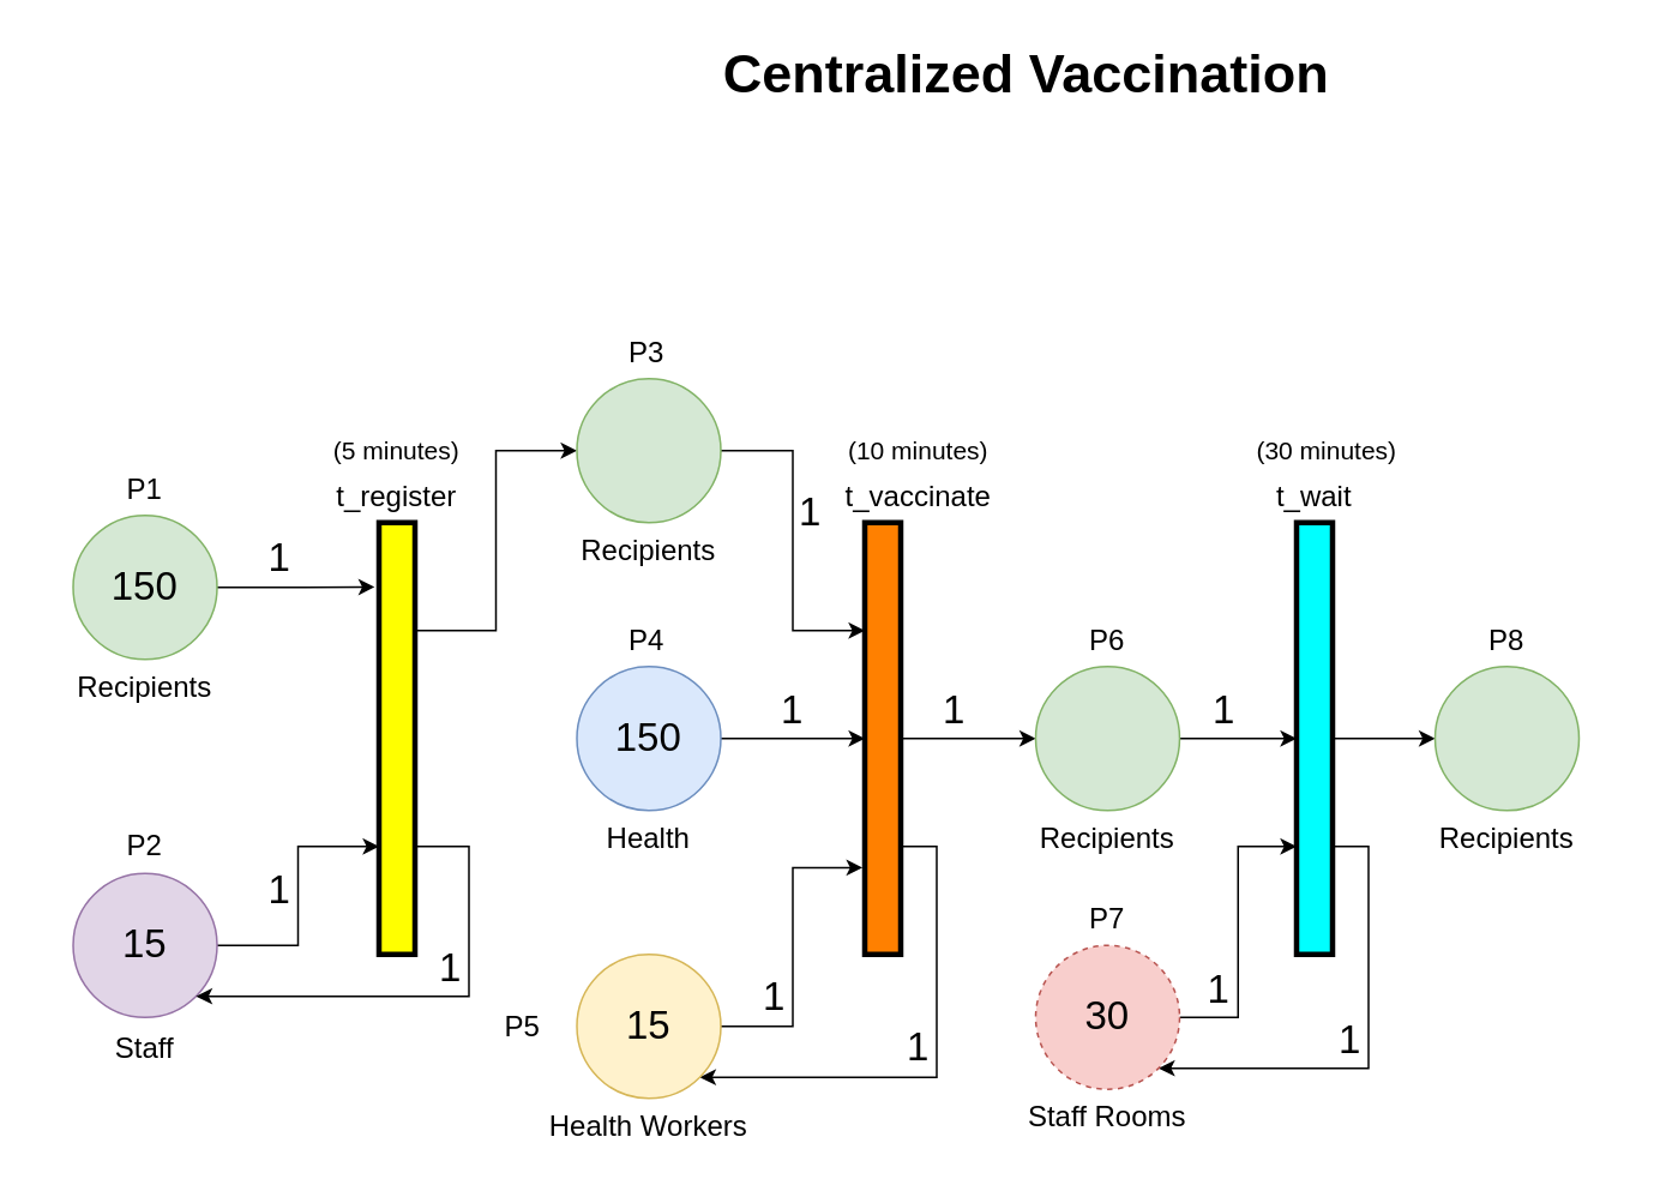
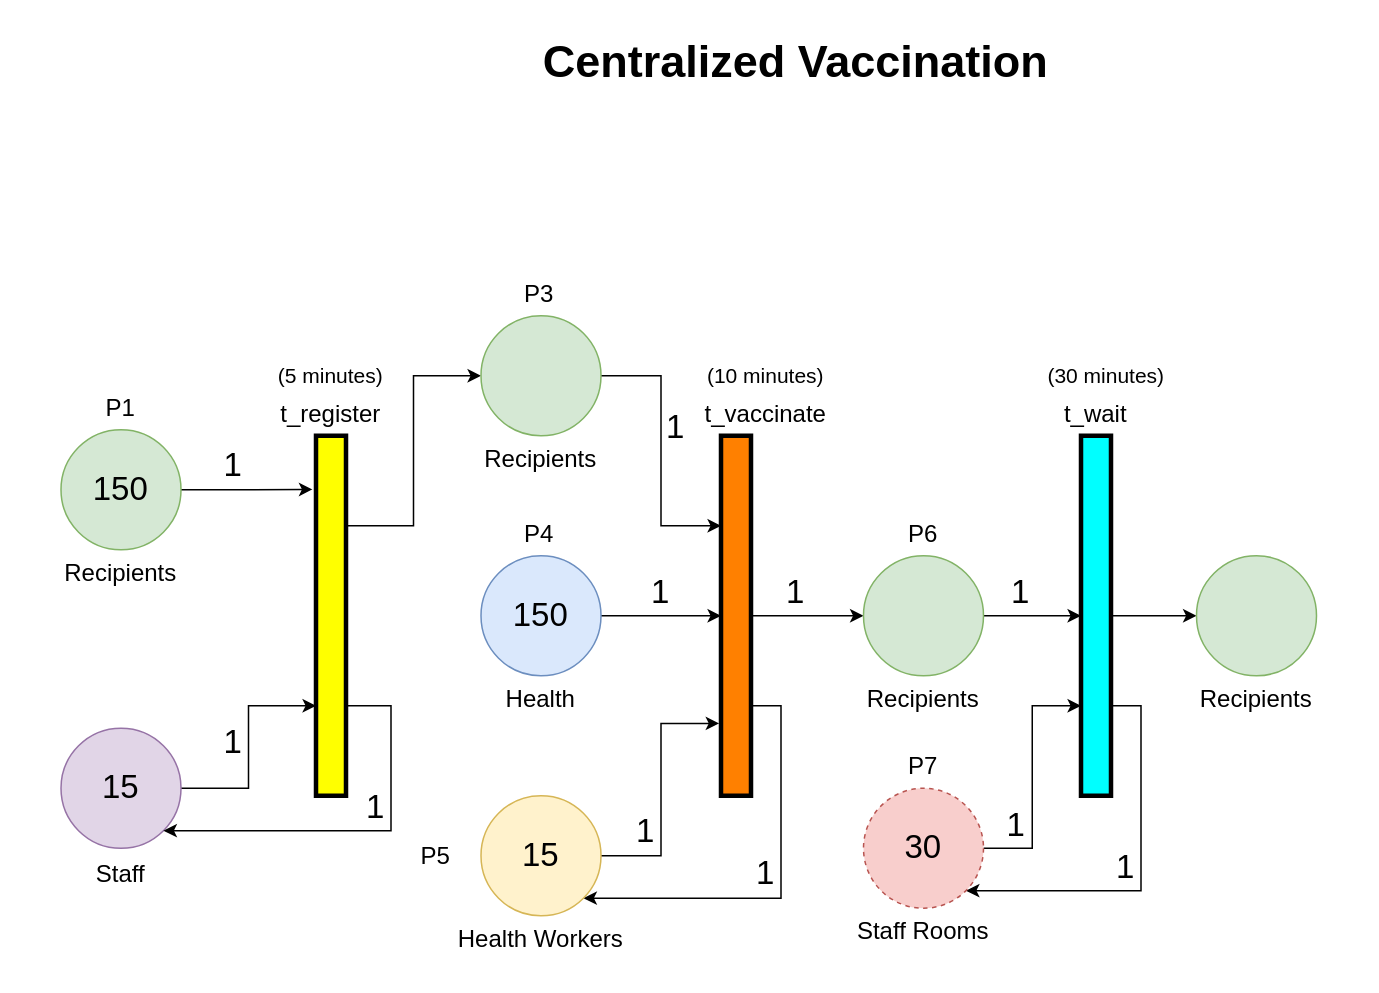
- <mxCell id="44" value="&lt;b&gt;&lt;font style=&quot;font-size: 30px&quot;&gt;Centralized Vaccination&lt;/font&gt;&lt;/b&gt;" style="text;html=1;strokeColor=none;fillColor=none;align=center;verticalAlign=middle;whiteSpace=wrap;rounded=0;labelBorderColor=none;fontSize=16;" parent="1" vertex="1"><mxGeometry x="330" y="20" width="480" height="40" as="geometry" /></mxCell>
+ <mxCell id="44" value="&lt;b&gt;&lt;font style=&quot;font-size: 30px&quot;&gt;Centralized Vaccination&lt;/font&gt;&lt;/b&gt;" style="text;html=1;strokeColor=none;fillColor=none;align=center;verticalAlign=middle;whiteSpace=wrap;rounded=0;labelBorderColor=none;fontSize=16;" parent="1" vertex="1"><mxGeometry x="290" y="20" width="480" height="40" as="geometry" /></mxCell>
- <mxCell id="50" value="P8" style="text;html=1;strokeColor=none;fillColor=none;align=center;verticalAlign=middle;whiteSpace=wrap;rounded=0;labelBorderColor=none;fontSize=16;" parent="1" vertex="1"><mxGeometry x="822" y="340" width="30" height="30" as="geometry" /></mxCell>
- <mxCell id="36" value="P2" style="text;html=1;strokeColor=none;fillColor=none;align=center;verticalAlign=middle;whiteSpace=wrap;rounded=0;labelBorderColor=none;fontSize=16;" parent="1" vertex="1"><mxGeometry x="65" y="454" width="30" height="30" as="geometry" /></mxCell>
